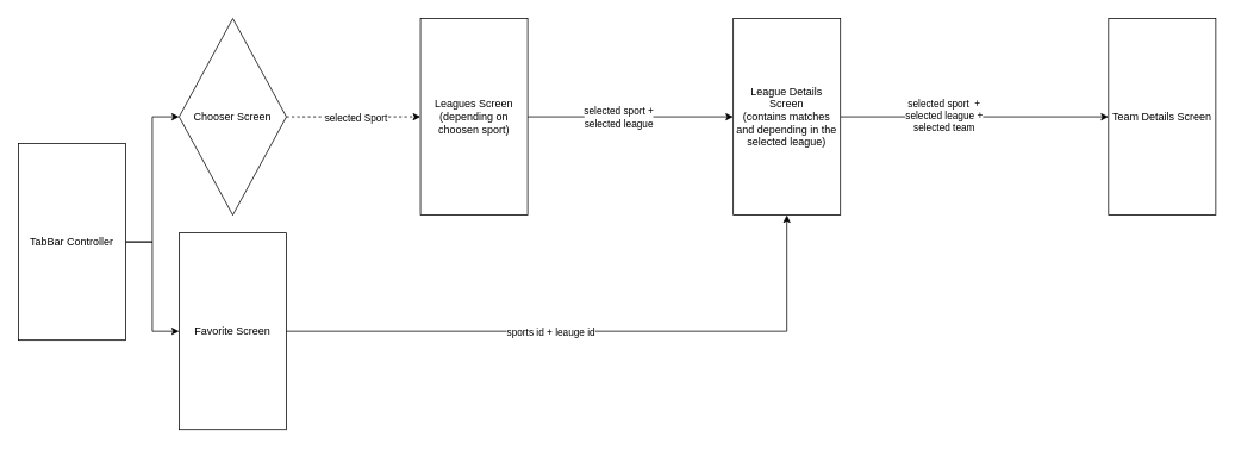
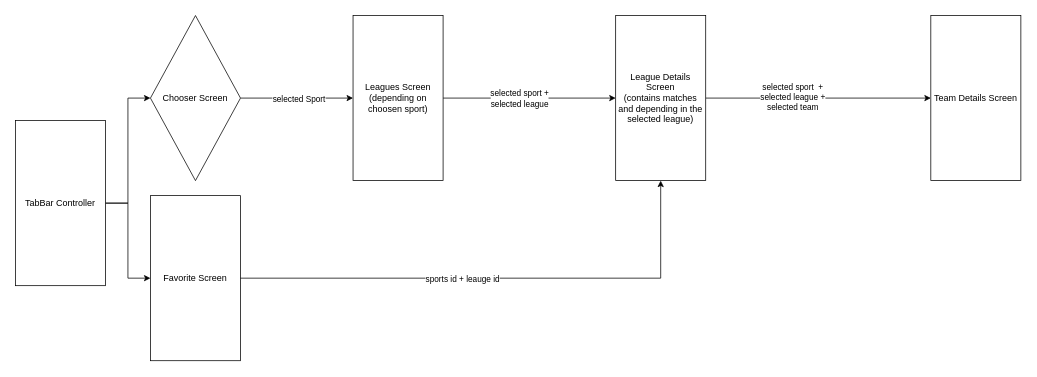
- <mxCell id="5" value="" style="edgeStyle=orthogonalEdgeStyle;rounded=0;orthogonalLoop=1;jettySize=auto;html=1;dashed=1;" edge="1" parent="1" source="7" target="11"><mxGeometry relative="1" as="geometry" /></mxCell>
+ <mxCell id="5" value="" style="edgeStyle=orthogonalEdgeStyle;rounded=0;orthogonalLoop=1;jettySize=auto;html=1;" edge="1" parent="1" source="7" target="11"><mxGeometry relative="1" as="geometry" /></mxCell>
